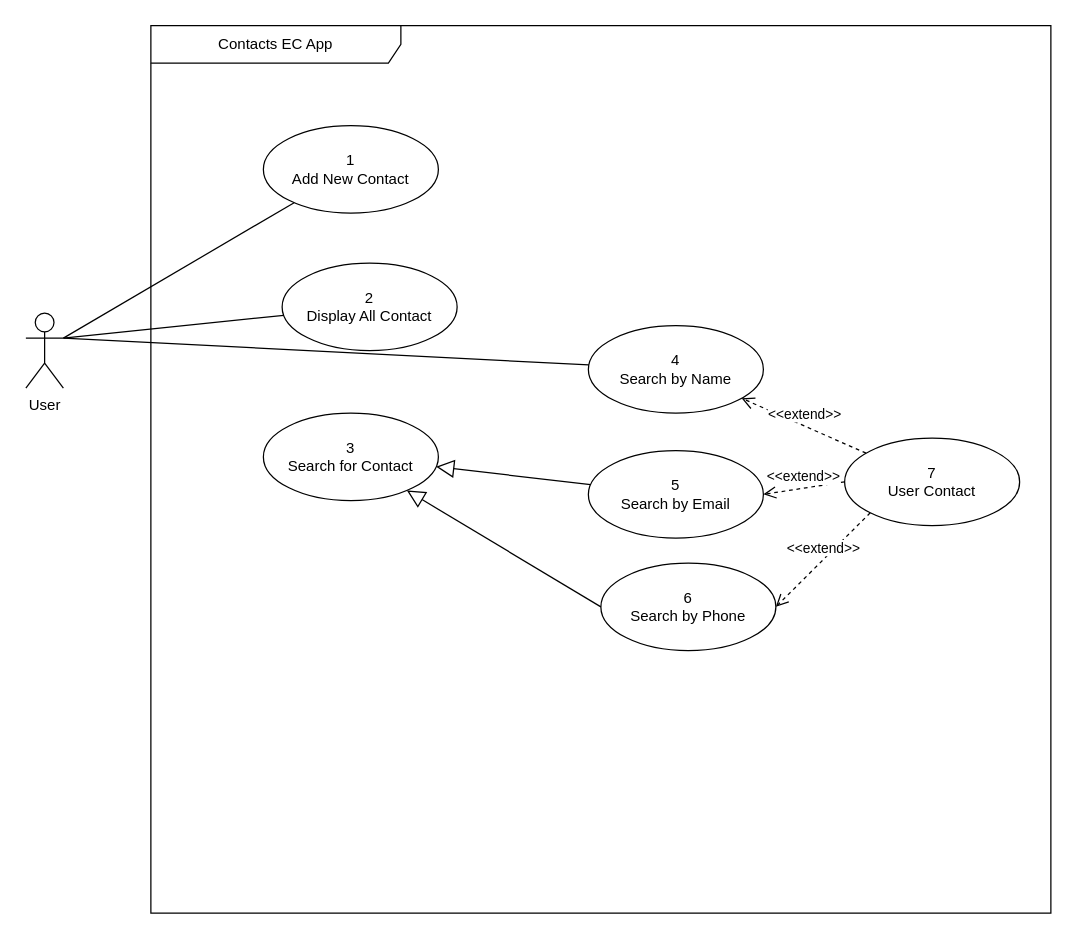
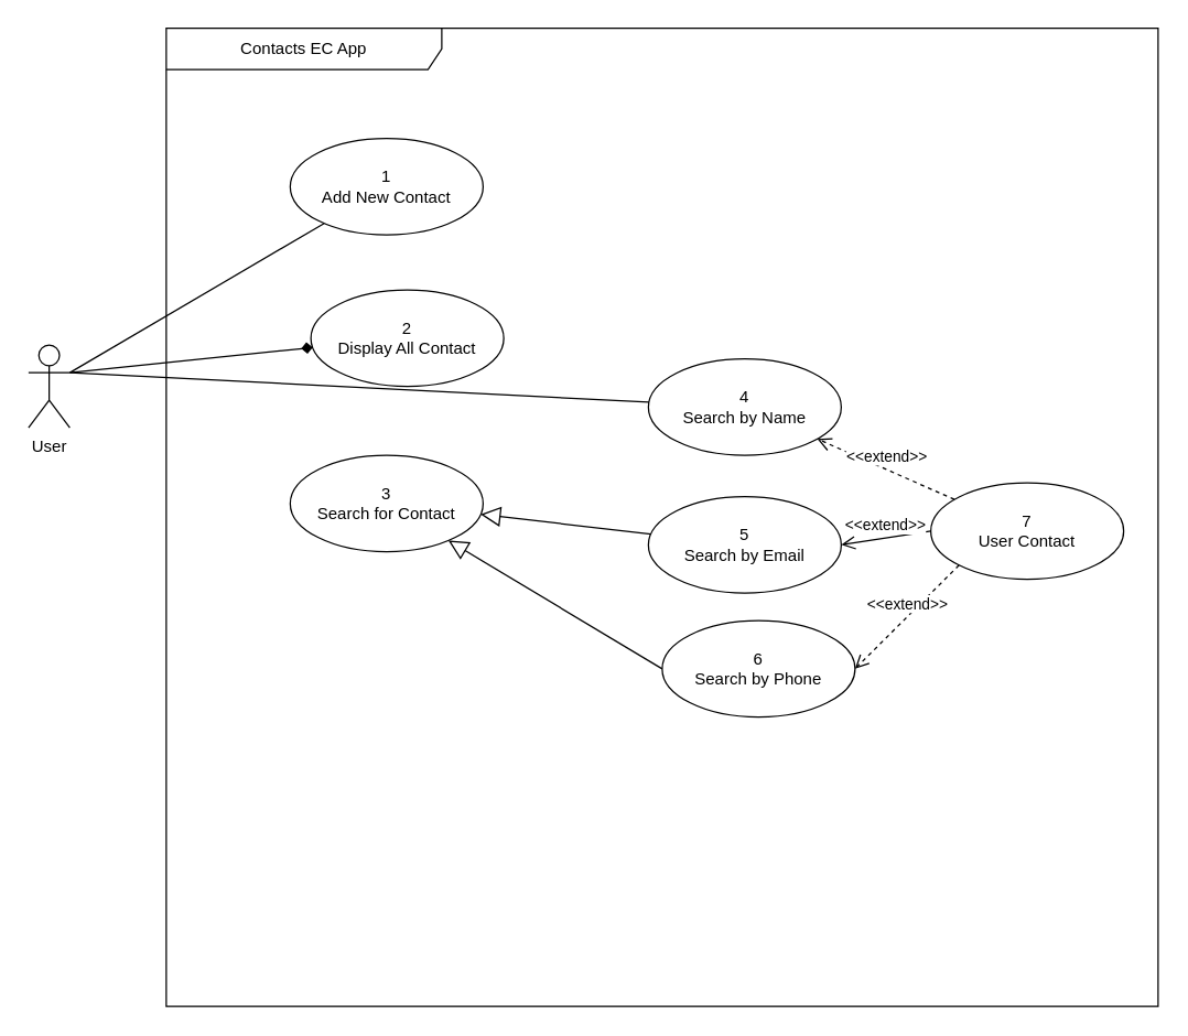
- <mxCell id="14" value="" style="endArrow=none;html=1;rounded=0;exitX=1;exitY=0.333;exitDx=0;exitDy=0;exitPerimeter=0;" edge="1" parent="1" source="2" target="13"><mxGeometry relative="1" as="geometry"><mxPoint x="60" y="280" as="sourcePoint" /><mxPoint x="247.489" y="345.047" as="targetPoint" /></mxGeometry></mxCell>
+ <mxCell id="14" value="" style="endArrow=diamond;html=1;rounded=0;exitX=1;exitY=0.333;exitDx=0;exitDy=0;exitPerimeter=0;" edge="1" parent="1" source="2" target="13"><mxGeometry relative="1" as="geometry"><mxPoint x="60" y="280" as="sourcePoint" /><mxPoint x="247.489" y="345.047" as="targetPoint" /></mxGeometry></mxCell>
- <mxCell id="16" value="&amp;lt;&amp;lt;extend&amp;gt;&amp;gt;" style="html=1;verticalAlign=bottom;endArrow=open;dashed=1;endSize=8;rounded=0;exitX=0;exitY=0.5;exitDx=0;exitDy=0;entryX=1;entryY=0.5;entryDx=0;entryDy=0;" edge="1" parent="1" source="11" target="8"><mxGeometry relative="1" as="geometry"><mxPoint x="780" y="495" as="sourcePoint" /><mxPoint x="560" y="575" as="targetPoint" /></mxGeometry></mxCell>
+ <mxCell id="16" value="&amp;lt;&amp;lt;extend&amp;gt;&amp;gt;" style="html=1;verticalAlign=bottom;endArrow=open;dashed=0;endSize=8;rounded=0;exitX=0;exitY=0.5;exitDx=0;exitDy=0;entryX=1;entryY=0.5;entryDx=0;entryDy=0;" edge="1" parent="1" source="11" target="8"><mxGeometry relative="1" as="geometry"><mxPoint x="780" y="495" as="sourcePoint" /><mxPoint x="560" y="575" as="targetPoint" /></mxGeometry></mxCell>
